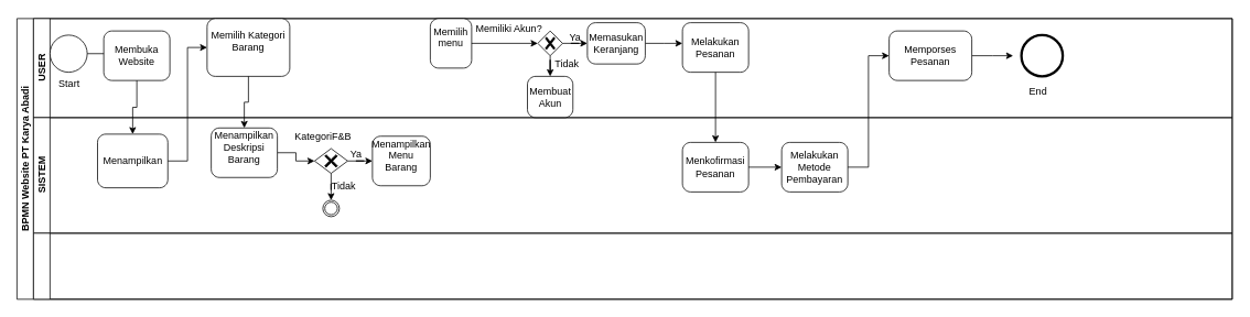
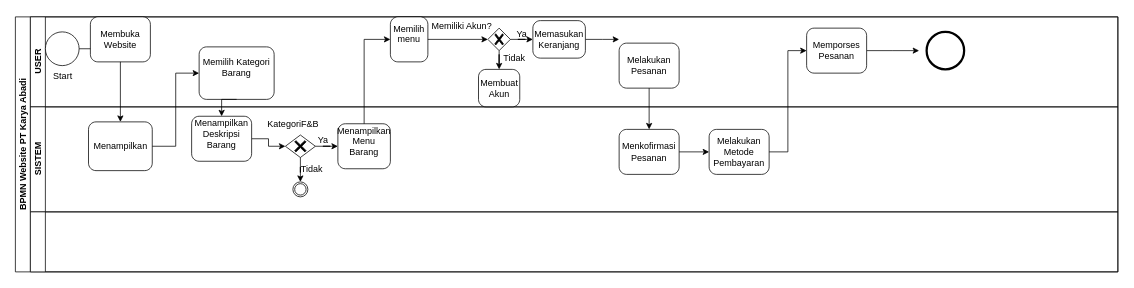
+ <mxCell id="42" style="edgeStyle=orthogonalEdgeStyle;rounded=0;orthogonalLoop=1;jettySize=auto;html=1;entryX=0;entryY=0.5;entryDx=0;entryDy=0;entryPerimeter=0;" edge="1" parent="2" source="28" target="8"><mxGeometry relative="1" as="geometry" /></mxCell>
- <mxCell id="7" value="Memilih Kategori Barang&lt;div&gt;&lt;br&gt;&lt;/div&gt;" style="points=[[0.25,0,0],[0.5,0,0],[0.75,0,0],[1,0.25,0],[1,0.5,0],[1,0.75,0],[0.75,1,0],[0.5,1,0],[0.25,1,0],[0,0.75,0],[0,0.5,0],[0,0.25,0]];shape=mxgraph.bpmn.task;whiteSpace=wrap;rectStyle=rounded;size=10;html=1;container=1;expand=0;collapsible=0;taskMarker=abstract;" vertex="1" parent="3"><mxGeometry x="210" width="100" height="70" as="geometry" /></mxCell>
+ <mxCell id="7" value="Memilih Kategori Barang&lt;div&gt;&lt;br&gt;&lt;/div&gt;" style="points=[[0.25,0,0],[0.5,0,0],[0.75,0,0],[1,0.25,0],[1,0.5,0],[1,0.75,0],[0.75,1,0],[0.5,1,0],[0.25,1,0],[0,0.75,0],[0,0.5,0],[0,0.25,0]];shape=mxgraph.bpmn.task;whiteSpace=wrap;rectStyle=rounded;size=10;html=1;container=1;expand=0;collapsible=0;taskMarker=abstract;" vertex="1" parent="3"><mxGeometry x="225" y="40" width="100" height="70" as="geometry" /></mxCell>
- <mxCell id="18" value="Melakukan Pesanan" style="points=[[0.25,0,0],[0.5,0,0],[0.75,0,0],[1,0.25,0],[1,0.5,0],[1,0.75,0],[0.75,1,0],[0.5,1,0],[0.25,1,0],[0,0.75,0],[0,0.5,0],[0,0.25,0]];shape=mxgraph.bpmn.task;whiteSpace=wrap;rectStyle=rounded;size=10;html=1;container=1;expand=0;collapsible=0;taskMarker=abstract;" vertex="1" parent="3"><mxGeometry x="785" y="5" width="80" height="60" as="geometry" /></mxCell>
+ <mxCell id="18" value="Melakukan Pesanan" style="points=[[0.25,0,0],[0.5,0,0],[0.75,0,0],[1,0.25,0],[1,0.5,0],[1,0.75,0],[0.75,1,0],[0.5,1,0],[0.25,1,0],[0,0.75,0],[0,0.5,0],[0,0.25,0]];shape=mxgraph.bpmn.task;whiteSpace=wrap;rectStyle=rounded;size=10;html=1;container=1;expand=0;collapsible=0;taskMarker=abstract;" vertex="1" parent="3"><mxGeometry x="785" y="35" width="80" height="60" as="geometry" /></mxCell>
- <mxCell id="6" value="Membuka Website" style="points=[[0.25,0,0],[0.5,0,0],[0.75,0,0],[1,0.25,0],[1,0.5,0],[1,0.75,0],[0.75,1,0],[0.5,1,0],[0.25,1,0],[0,0.75,0],[0,0.5,0],[0,0.25,0]];shape=mxgraph.bpmn.task;whiteSpace=wrap;rectStyle=rounded;size=10;html=1;container=1;expand=0;collapsible=0;taskMarker=abstract;" vertex="1" parent="3"><mxGeometry x="85" y="15" width="80" height="60" as="geometry" /></mxCell>
+ <mxCell id="6" value="Membuka Website" style="points=[[0.25,0,0],[0.5,0,0],[0.75,0,0],[1,0.25,0],[1,0.5,0],[1,0.75,0],[0.75,1,0],[0.5,1,0],[0.25,1,0],[0,0.75,0],[0,0.5,0],[0,0.25,0]];shape=mxgraph.bpmn.task;whiteSpace=wrap;rectStyle=rounded;size=10;html=1;container=1;expand=0;collapsible=0;taskMarker=abstract;" vertex="1" parent="3"><mxGeometry x="80" width="80" height="60" as="geometry" /></mxCell>
- <mxCell id="20" value="Memporses Pesanan" style="points=[[0.25,0,0],[0.5,0,0],[0.75,0,0],[1,0.25,0],[1,0.5,0],[1,0.75,0],[0.75,1,0],[0.5,1,0],[0.25,1,0],[0,0.75,0],[0,0.5,0],[0,0.25,0]];shape=mxgraph.bpmn.task;whiteSpace=wrap;rectStyle=rounded;size=10;html=1;container=1;expand=0;collapsible=0;taskMarker=abstract;" vertex="1" parent="3"><mxGeometry x="1035" y="15" width="100" height="60" as="geometry" /></mxCell>
+ <mxCell id="20" value="Memporses Pesanan" style="points=[[0.25,0,0],[0.5,0,0],[0.75,0,0],[1,0.25,0],[1,0.5,0],[1,0.75,0],[0.75,1,0],[0.5,1,0],[0.25,1,0],[0,0.75,0],[0,0.5,0],[0,0.25,0]];shape=mxgraph.bpmn.task;whiteSpace=wrap;rectStyle=rounded;size=10;html=1;container=1;expand=0;collapsible=0;taskMarker=abstract;" vertex="1" parent="3"><mxGeometry x="1035" y="15" width="80" height="60" as="geometry" /></mxCell>
- <mxCell id="22" value="End&lt;div&gt;&lt;br&gt;&lt;/div&gt;" style="text;html=1;align=center;verticalAlign=middle;resizable=0;points=[];autosize=1;strokeColor=none;fillColor=none;" vertex="1" parent="3"><mxGeometry x="1195" y="75" width="40" height="40" as="geometry" /></mxCell>
